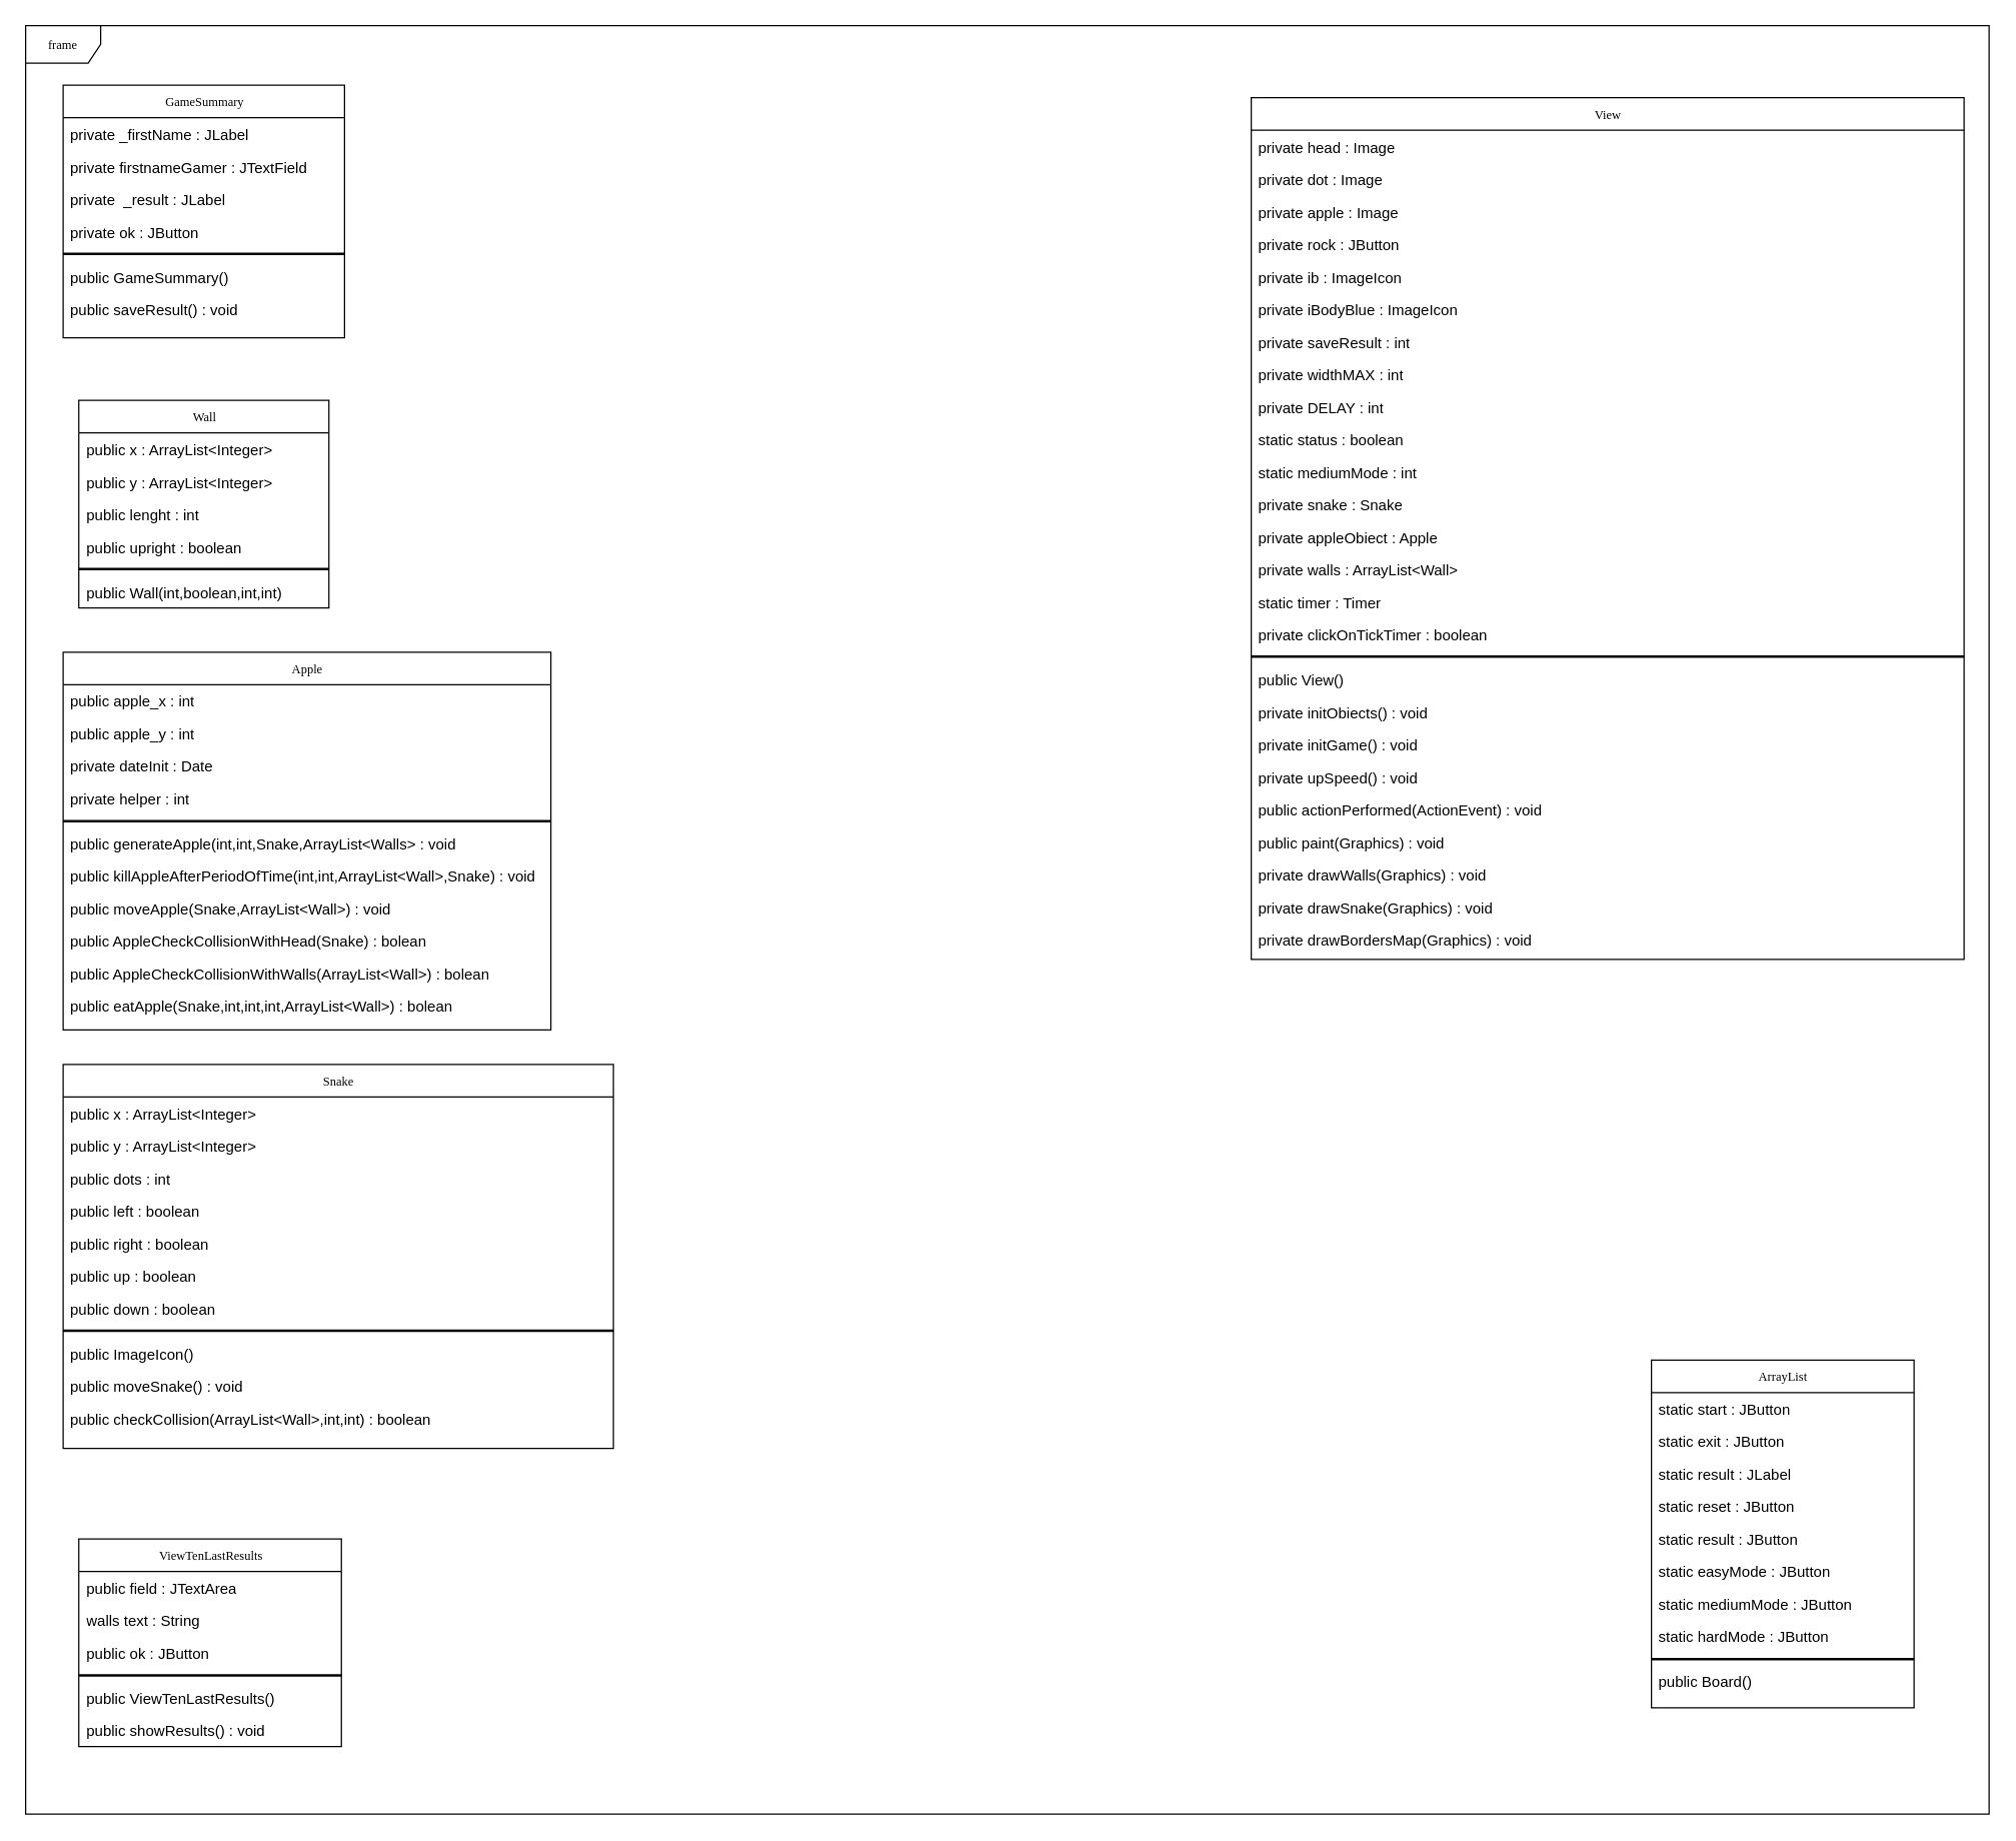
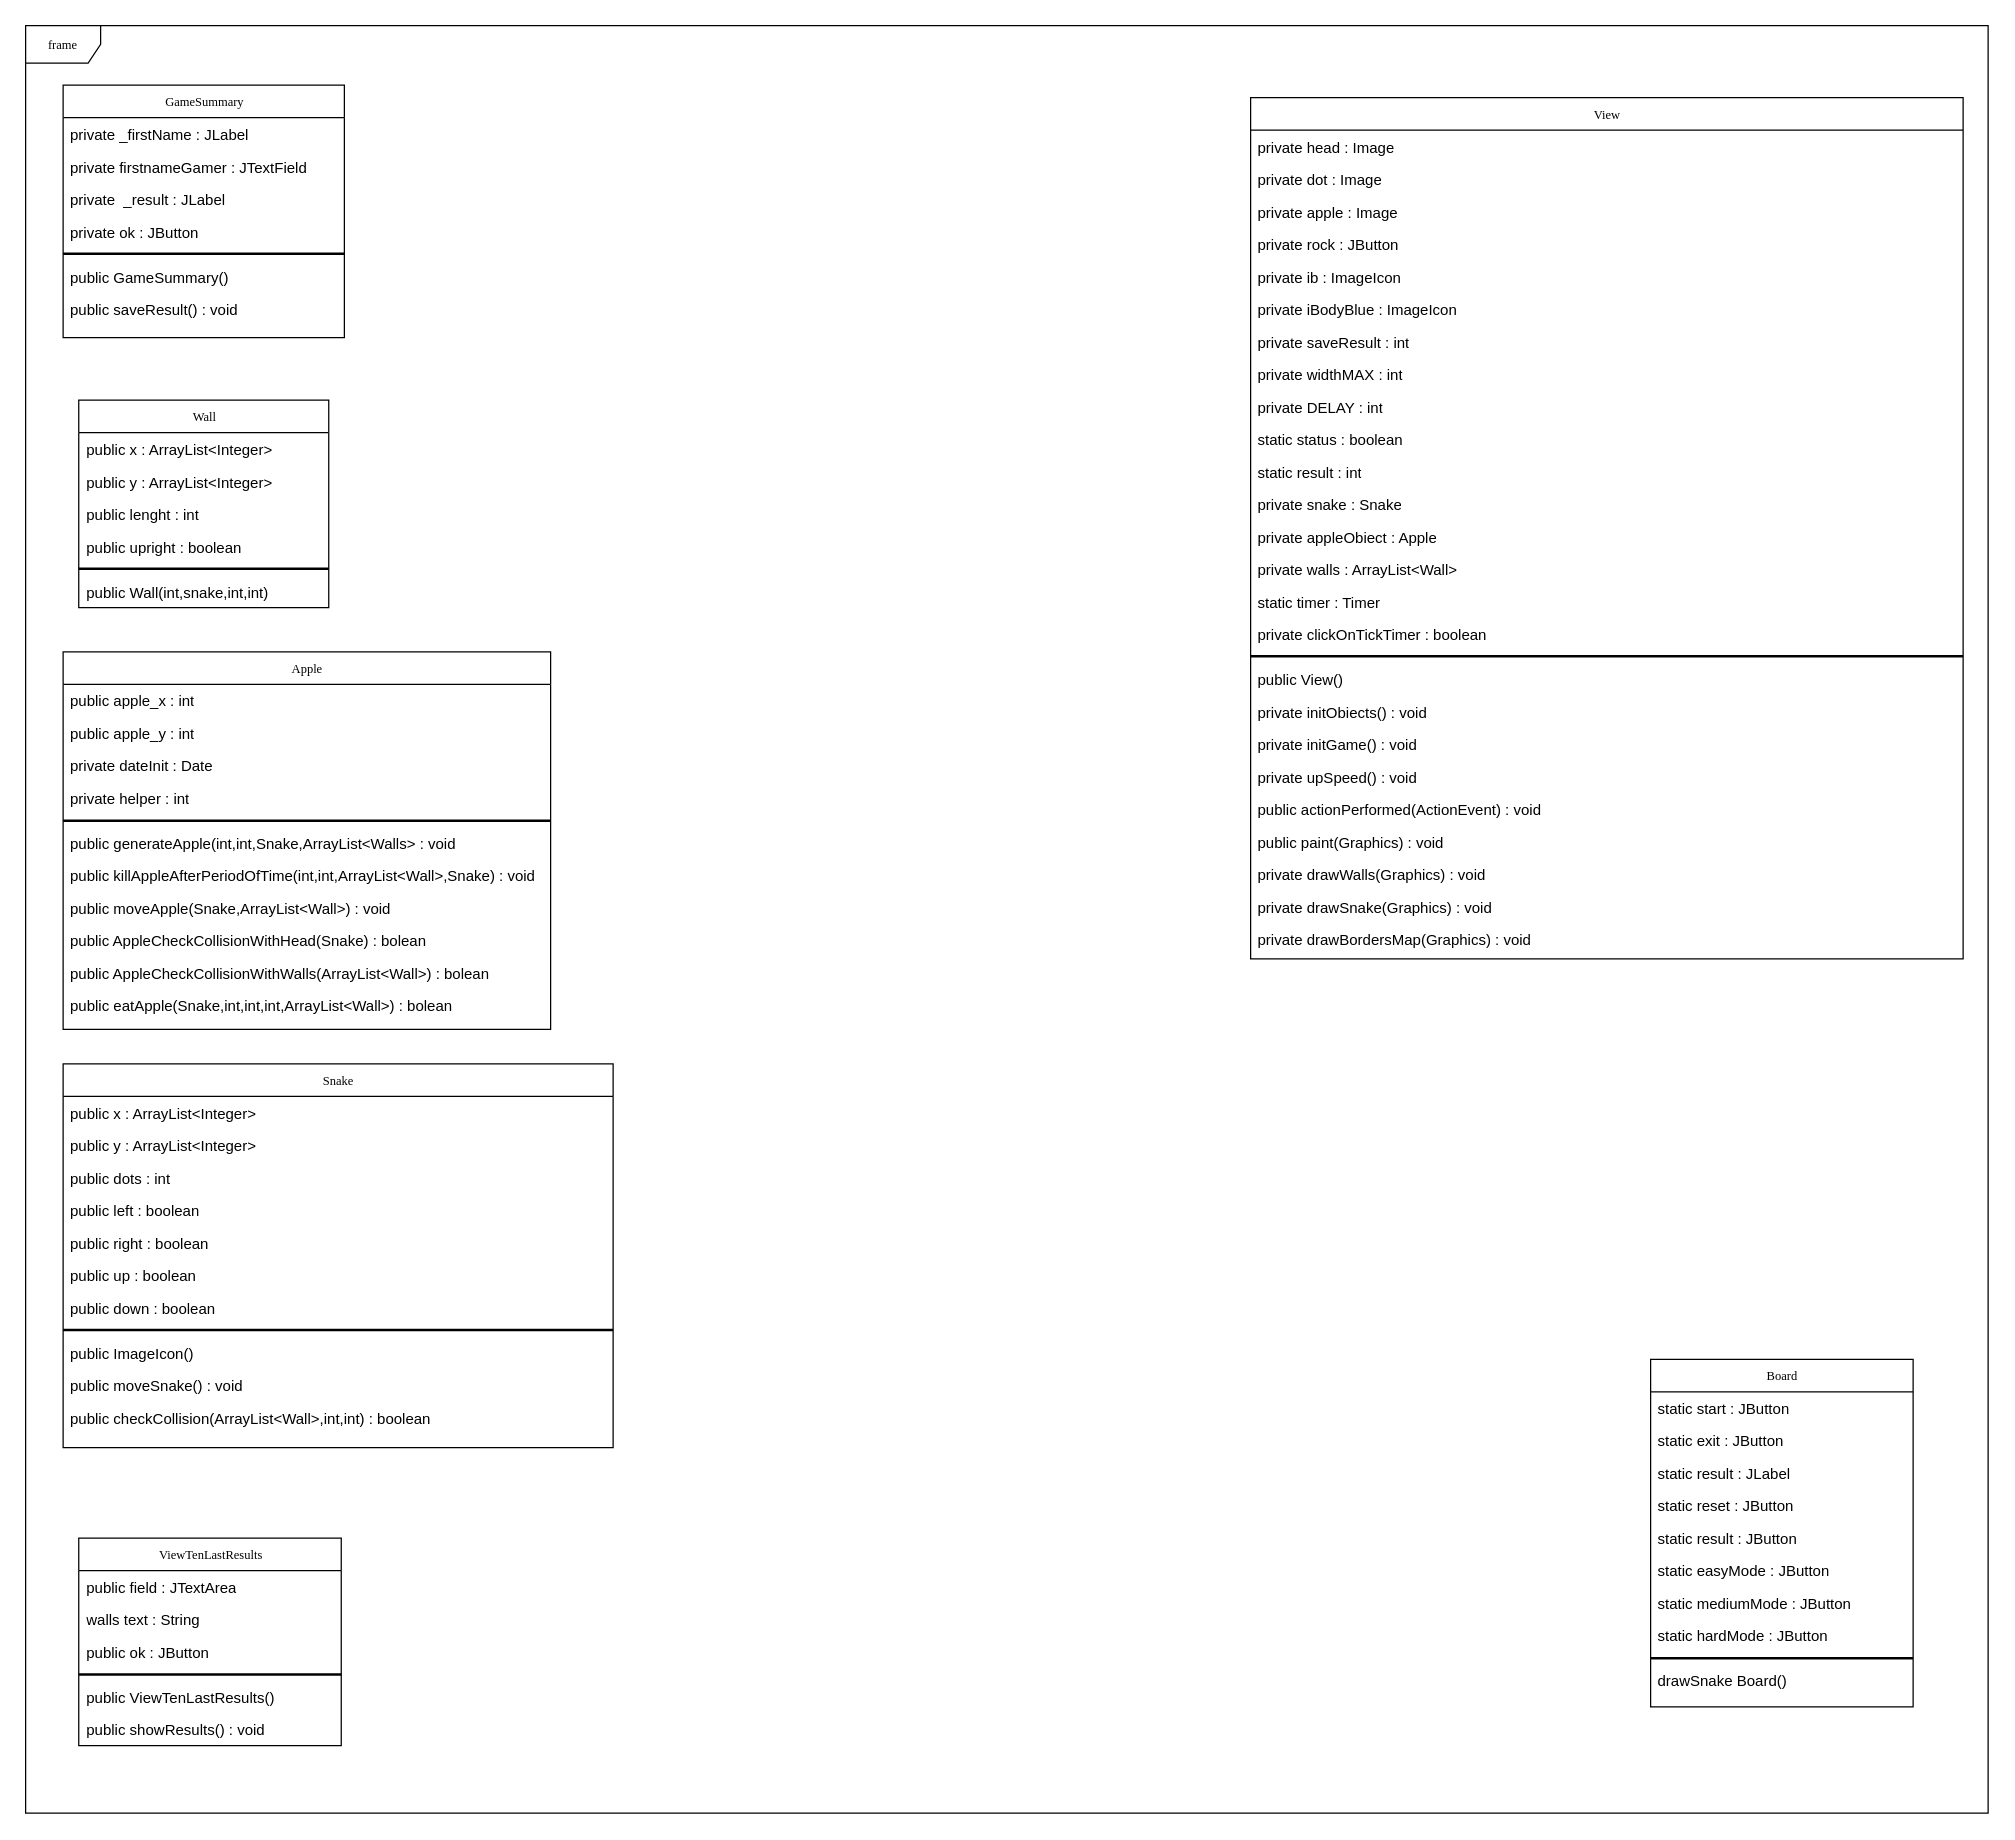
- <mxCell id="48" value="static mediumMode : int" style="text;html=1;strokeColor=none;fillColor=none;align=left;verticalAlign=top;spacingLeft=4;spacingRight=4;whiteSpace=wrap;overflow=hidden;rotatable=0;points=[[0,0.5],[1,0.5]];portConstraint=eastwest;" vertex="1" parent="37"><mxGeometry y="286" width="570" height="26" as="geometry" /></mxCell>
+ <mxCell id="48" value="static result : int" style="text;html=1;strokeColor=none;fillColor=none;align=left;verticalAlign=top;spacingLeft=4;spacingRight=4;whiteSpace=wrap;overflow=hidden;rotatable=0;points=[[0,0.5],[1,0.5]];portConstraint=eastwest;" vertex="1" parent="37"><mxGeometry y="286" width="570" height="26" as="geometry" /></mxCell>
- <mxCell id="9" value="public Wall(int,boolean,int,int)" style="text;html=1;strokeColor=none;fillColor=none;align=left;verticalAlign=top;spacingLeft=4;spacingRight=4;whiteSpace=wrap;overflow=hidden;rotatable=0;points=[[0,0.5],[1,0.5]];portConstraint=eastwest;" vertex="1" parent="3"><mxGeometry y="140" width="200" height="26" as="geometry" /></mxCell>
+ <mxCell id="9" value="public Wall(int,snake,int,int)" style="text;html=1;strokeColor=none;fillColor=none;align=left;verticalAlign=top;spacingLeft=4;spacingRight=4;whiteSpace=wrap;overflow=hidden;rotatable=0;points=[[0,0.5],[1,0.5]];portConstraint=eastwest;" vertex="1" parent="3"><mxGeometry y="140" width="200" height="26" as="geometry" /></mxCell>
- <mxCell id="76" value="ArrayList" style="swimlane;html=1;fontStyle=0;childLayout=stackLayout;horizontal=1;startSize=26;fillColor=none;horizontalStack=0;resizeParent=1;resizeLast=0;collapsible=1;marginBottom=0;swimlaneFillColor=#ffffff;rounded=0;shadow=0;comic=0;labelBackgroundColor=none;strokeColor=#000000;strokeWidth=1;fontFamily=Verdana;fontSize=10;fontColor=#000000;align=center;" vertex="1" parent="1"><mxGeometry x="1320" y="1087" width="210" height="278" as="geometry" /></mxCell>
+ <mxCell id="76" value="Board" style="swimlane;html=1;fontStyle=0;childLayout=stackLayout;horizontal=1;startSize=26;fillColor=none;horizontalStack=0;resizeParent=1;resizeLast=0;collapsible=1;marginBottom=0;swimlaneFillColor=#ffffff;rounded=0;shadow=0;comic=0;labelBackgroundColor=none;strokeColor=#000000;strokeWidth=1;fontFamily=Verdana;fontSize=10;fontColor=#000000;align=center;" vertex="1" parent="1"><mxGeometry x="1320" y="1087" width="210" height="278" as="geometry" /></mxCell>
- <mxCell id="86" value="public Board()" style="text;html=1;strokeColor=none;fillColor=none;align=left;verticalAlign=top;spacingLeft=4;spacingRight=4;whiteSpace=wrap;overflow=hidden;rotatable=0;points=[[0,0.5],[1,0.5]];portConstraint=eastwest;" vertex="1" parent="76"><mxGeometry y="244" width="210" height="26" as="geometry" /></mxCell>
+ <mxCell id="86" value="drawSnake Board()" style="text;html=1;strokeColor=none;fillColor=none;align=left;verticalAlign=top;spacingLeft=4;spacingRight=4;whiteSpace=wrap;overflow=hidden;rotatable=0;points=[[0,0.5],[1,0.5]];portConstraint=eastwest;" vertex="1" parent="76"><mxGeometry y="244" width="210" height="26" as="geometry" /></mxCell>
